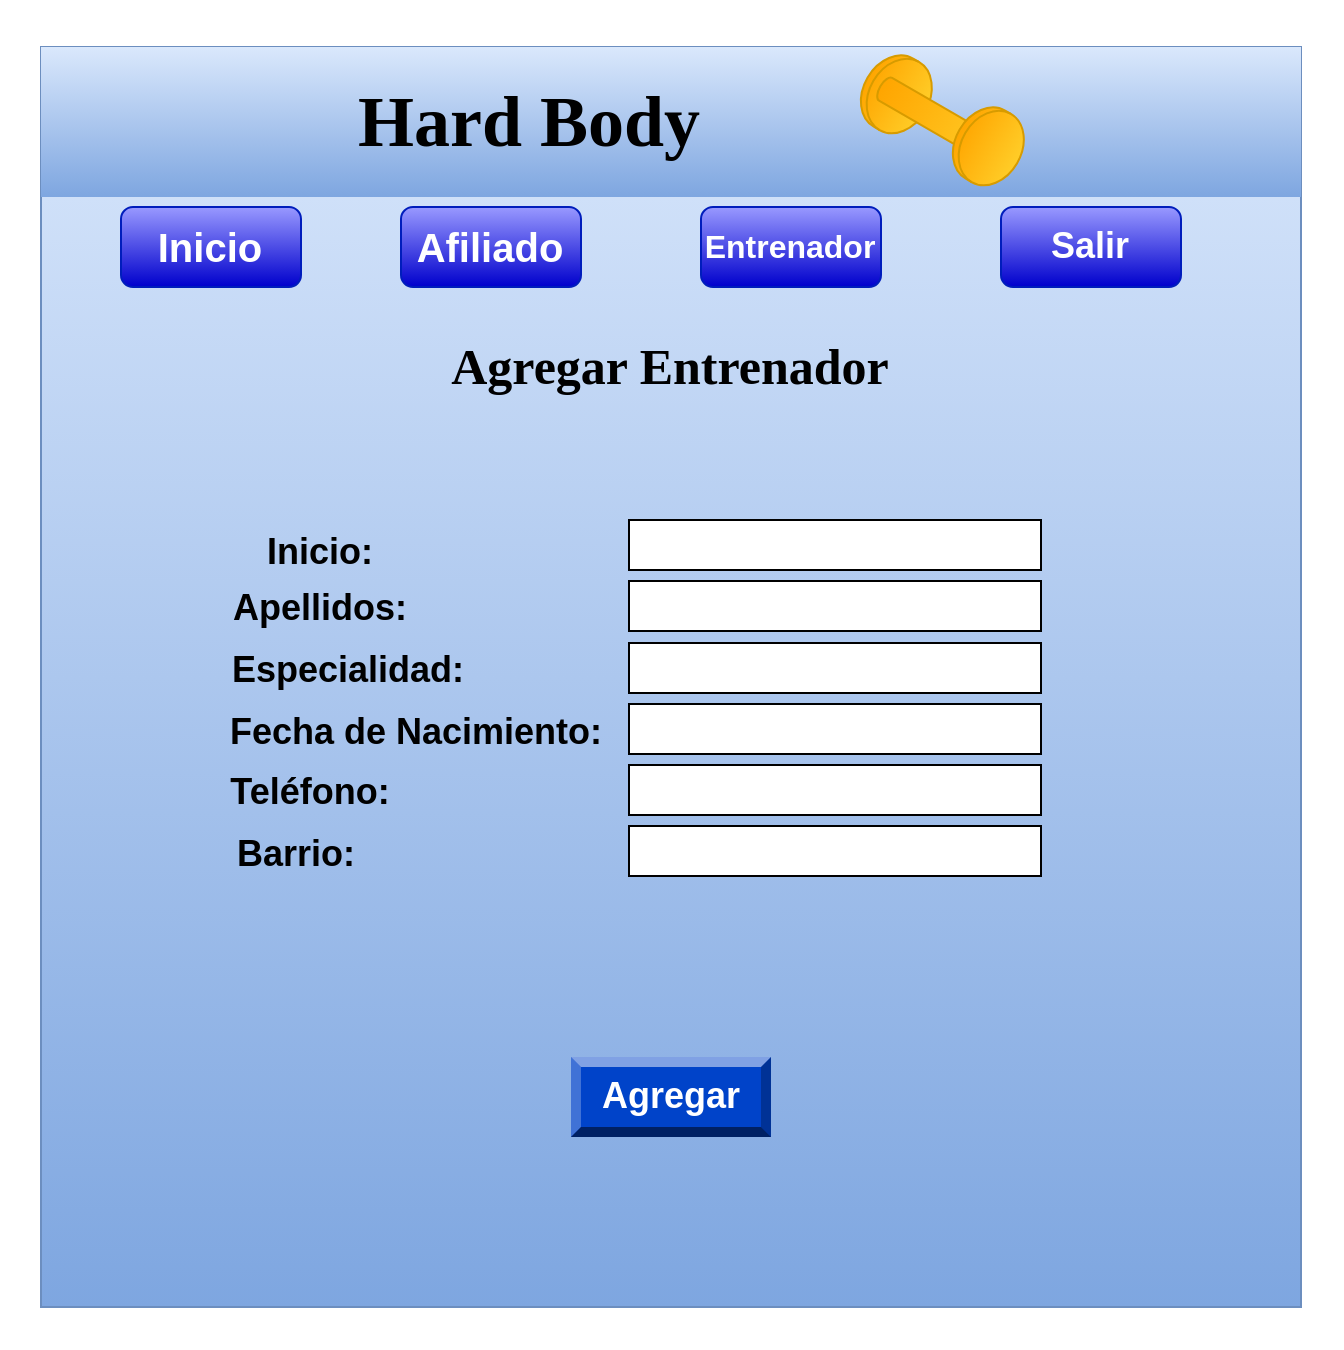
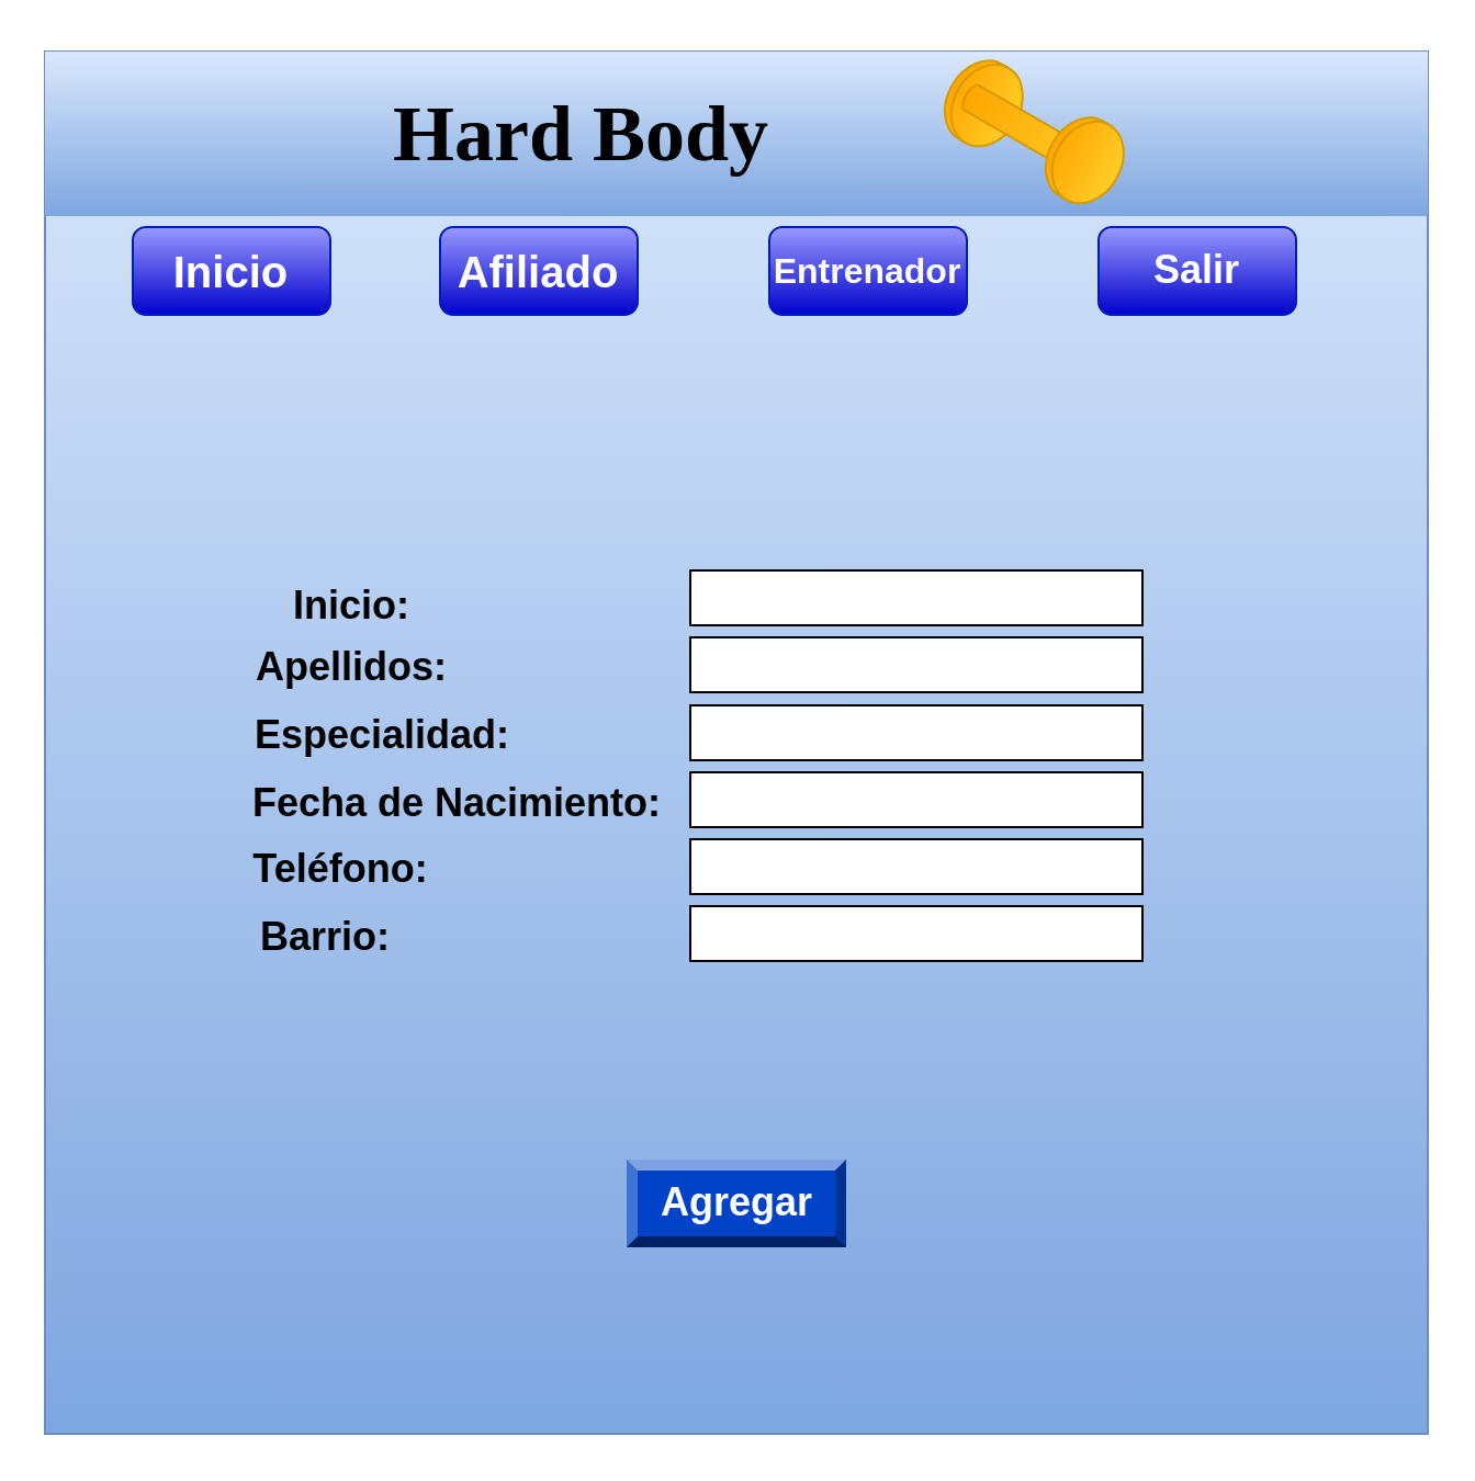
- <mxCell id="14" value="Agregar Entrenador" style="text;html=1;strokeColor=none;fillColor=none;align=center;verticalAlign=middle;whiteSpace=wrap;rounded=0;fontFamily=Tahoma;fontStyle=1;fontSize=25;" parent="1" vertex="1"><mxGeometry x="180" y="143" width="310" height="80" as="geometry" /></mxCell>
